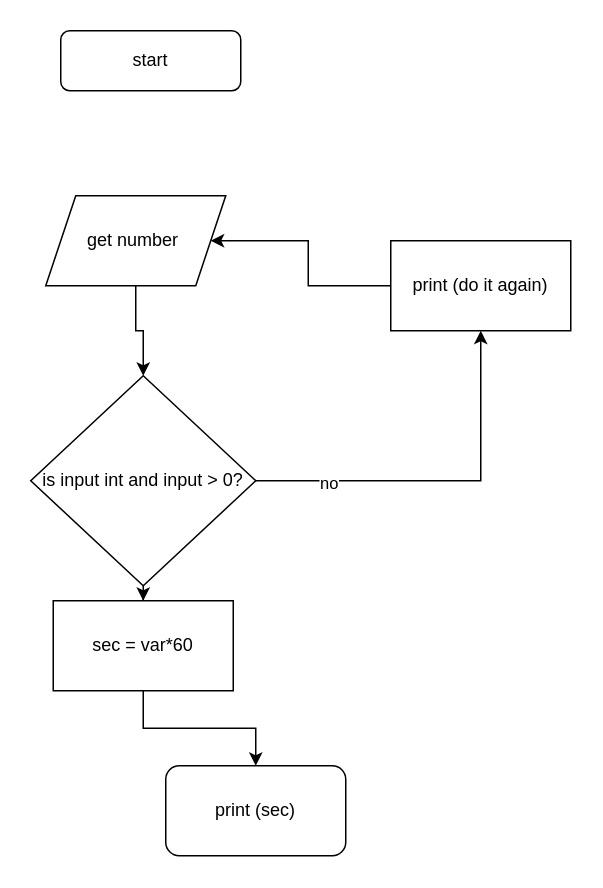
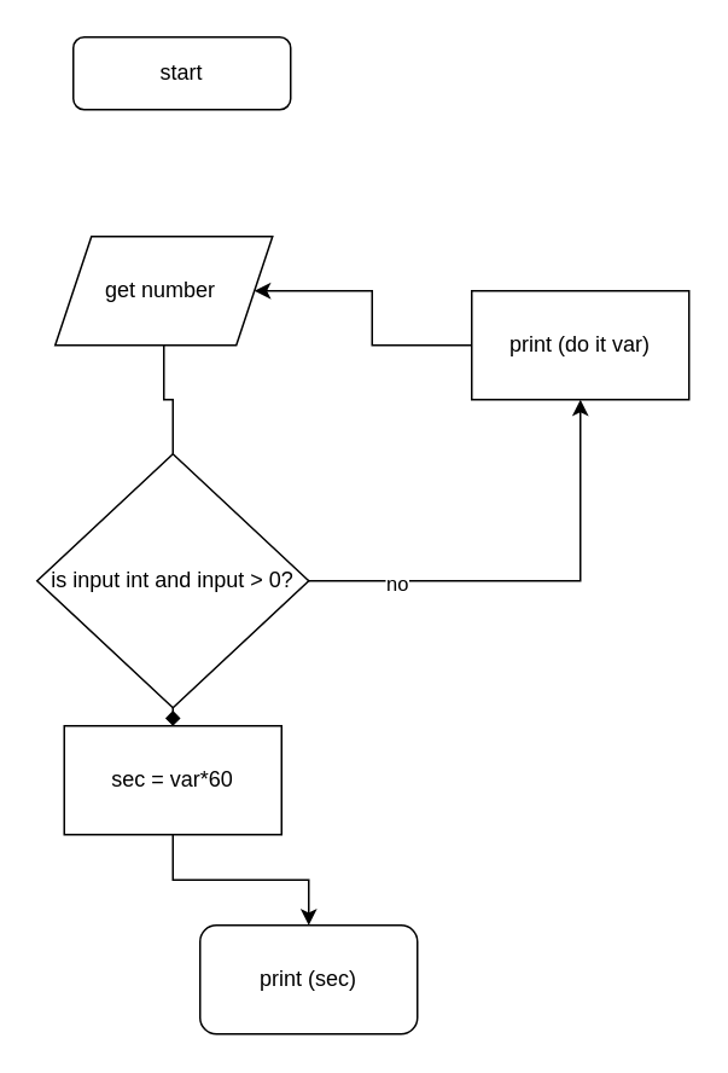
- <mxCell id="10" value="print (do it again)" style="rounded=0;whiteSpace=wrap;html=1;" vertex="1" parent="1"><mxGeometry x="260" y="160" width="120" height="60" as="geometry" /></mxCell>
+ <mxCell id="10" value="print (do it var)" style="rounded=0;whiteSpace=wrap;html=1;" vertex="1" parent="1"><mxGeometry x="260" y="160" width="120" height="60" as="geometry" /></mxCell>
- <mxCell id="3" style="edgeStyle=orthogonalEdgeStyle;rounded=0;orthogonalLoop=1;jettySize=auto;html=1;entryX=0.5;entryY=0;entryDx=0;entryDy=0;" edge="1" parent="1" source="4" target="8"><mxGeometry relative="1" as="geometry" /></mxCell>
+ <mxCell id="3" style="edgeStyle=orthogonalEdgeStyle;rounded=0;orthogonalLoop=1;jettySize=auto;html=1;entryX=0.5;entryY=0;entryDx=0;entryDy=0;endArrow=none;" edge="1" parent="1" source="4" target="8"><mxGeometry relative="1" as="geometry" /></mxCell>
- <mxCell id="7" style="edgeStyle=orthogonalEdgeStyle;rounded=0;orthogonalLoop=1;jettySize=auto;html=1;" edge="1" parent="1" source="8" target="12"><mxGeometry relative="1" as="geometry"><mxPoint x="95" y="430" as="targetPoint" /></mxGeometry></mxCell>
+ <mxCell id="7" style="edgeStyle=orthogonalEdgeStyle;rounded=0;orthogonalLoop=1;jettySize=auto;html=1;endArrow=diamond;" edge="1" parent="1" source="8" target="12"><mxGeometry relative="1" as="geometry"><mxPoint x="95" y="430" as="targetPoint" /></mxGeometry></mxCell>
